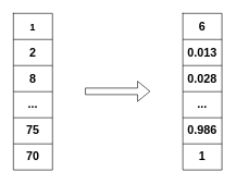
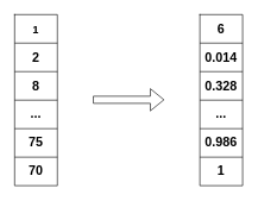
- <mxCell id="20" value="&lt;font size=&quot;1&quot;&gt;&lt;b&gt;&lt;font style=&quot;font-size: 18px;&quot;&gt;0.013&lt;/font&gt;&lt;/b&gt;&lt;/font&gt;" style="shape=partialRectangle;html=1;whiteSpace=wrap;connectable=0;strokeColor=inherit;overflow=hidden;fillColor=none;top=0;left=0;bottom=0;right=0;pointerEvents=1;" vertex="1" parent="19"><mxGeometry width="60" height="40" as="geometry"><mxRectangle width="60" height="40" as="alternateBounds" /></mxGeometry></mxCell>
+ <mxCell id="20" value="&lt;font size=&quot;1&quot;&gt;&lt;b&gt;&lt;font style=&quot;font-size: 18px;&quot;&gt;0.014&lt;/font&gt;&lt;/b&gt;&lt;/font&gt;" style="shape=partialRectangle;html=1;whiteSpace=wrap;connectable=0;strokeColor=inherit;overflow=hidden;fillColor=none;top=0;left=0;bottom=0;right=0;pointerEvents=1;" vertex="1" parent="19"><mxGeometry width="60" height="40" as="geometry"><mxRectangle width="60" height="40" as="alternateBounds" /></mxGeometry></mxCell>
- <mxCell id="22" value="&lt;font size=&quot;1&quot;&gt;&lt;b&gt;&lt;font style=&quot;font-size: 18px;&quot;&gt;0.028&lt;/font&gt;&lt;/b&gt;&lt;/font&gt;" style="shape=partialRectangle;html=1;whiteSpace=wrap;connectable=0;strokeColor=inherit;overflow=hidden;fillColor=none;top=0;left=0;bottom=0;right=0;pointerEvents=1;" vertex="1" parent="21"><mxGeometry width="60" height="40" as="geometry"><mxRectangle width="60" height="40" as="alternateBounds" /></mxGeometry></mxCell>
+ <mxCell id="22" value="&lt;font size=&quot;1&quot;&gt;&lt;b&gt;&lt;font style=&quot;font-size: 18px;&quot;&gt;0.328&lt;/font&gt;&lt;/b&gt;&lt;/font&gt;" style="shape=partialRectangle;html=1;whiteSpace=wrap;connectable=0;strokeColor=inherit;overflow=hidden;fillColor=none;top=0;left=0;bottom=0;right=0;pointerEvents=1;" vertex="1" parent="21"><mxGeometry width="60" height="40" as="geometry"><mxRectangle width="60" height="40" as="alternateBounds" /></mxGeometry></mxCell>
